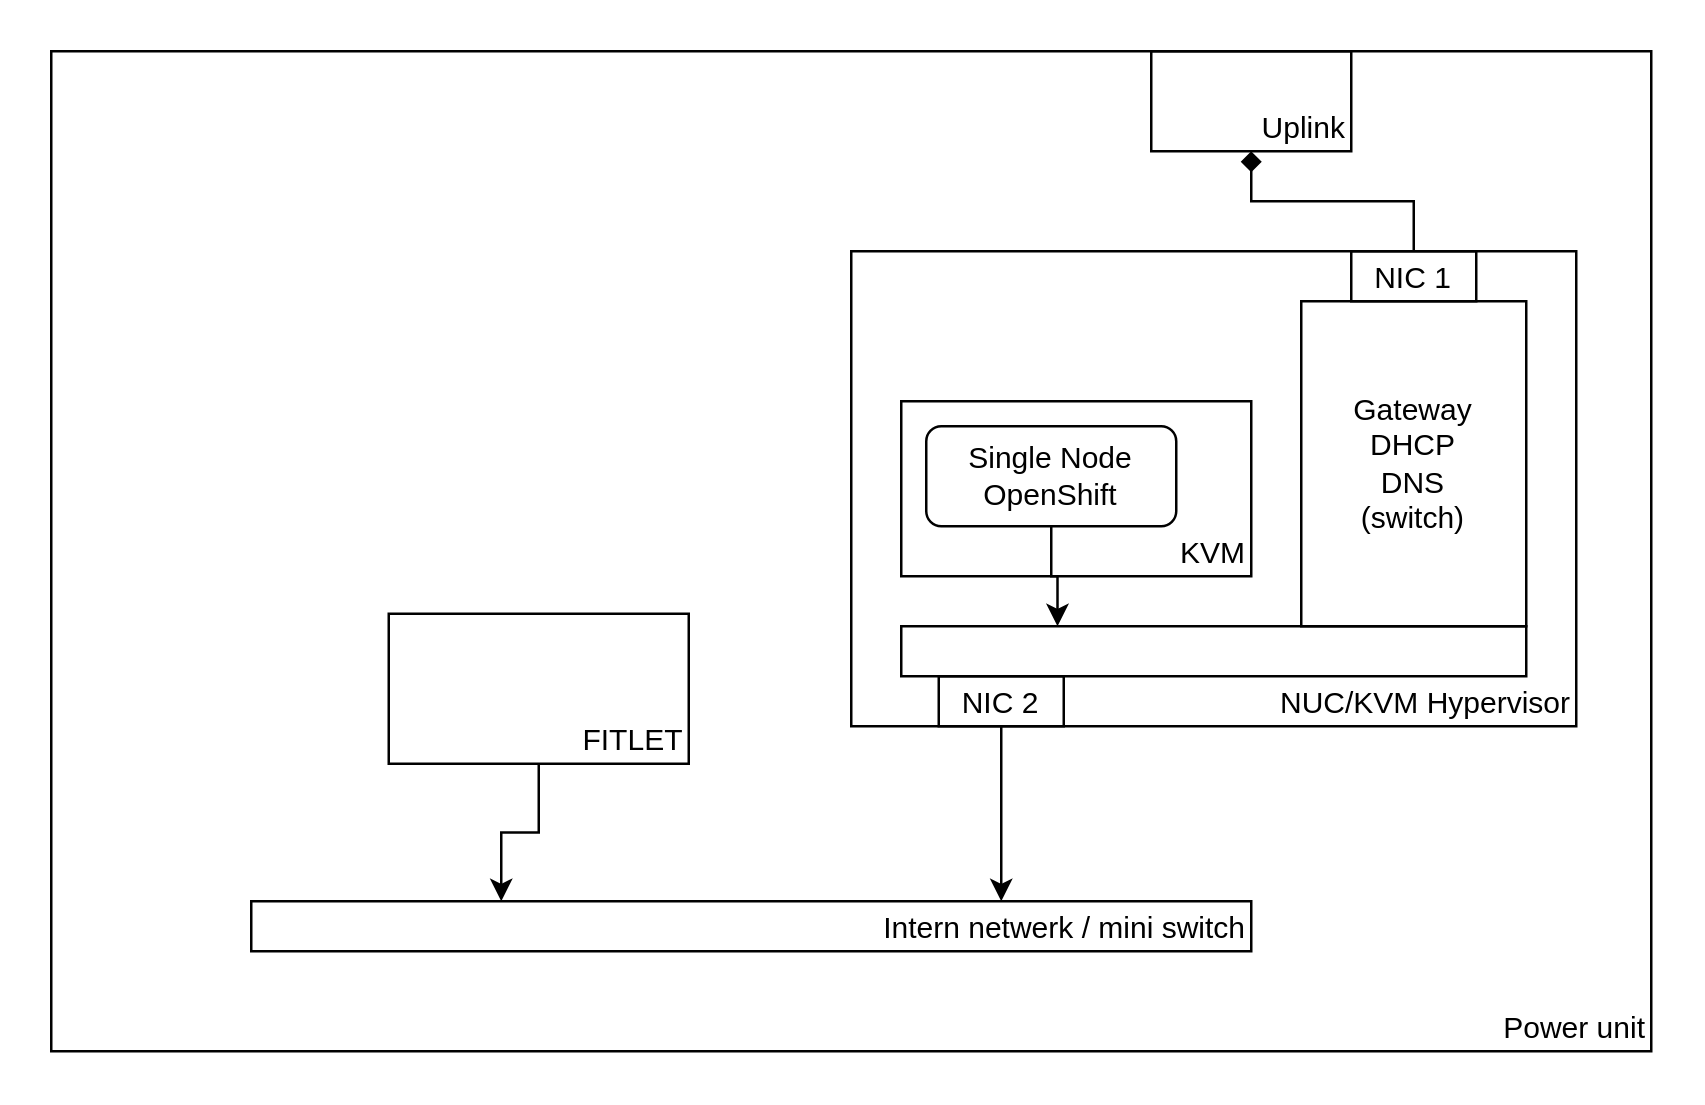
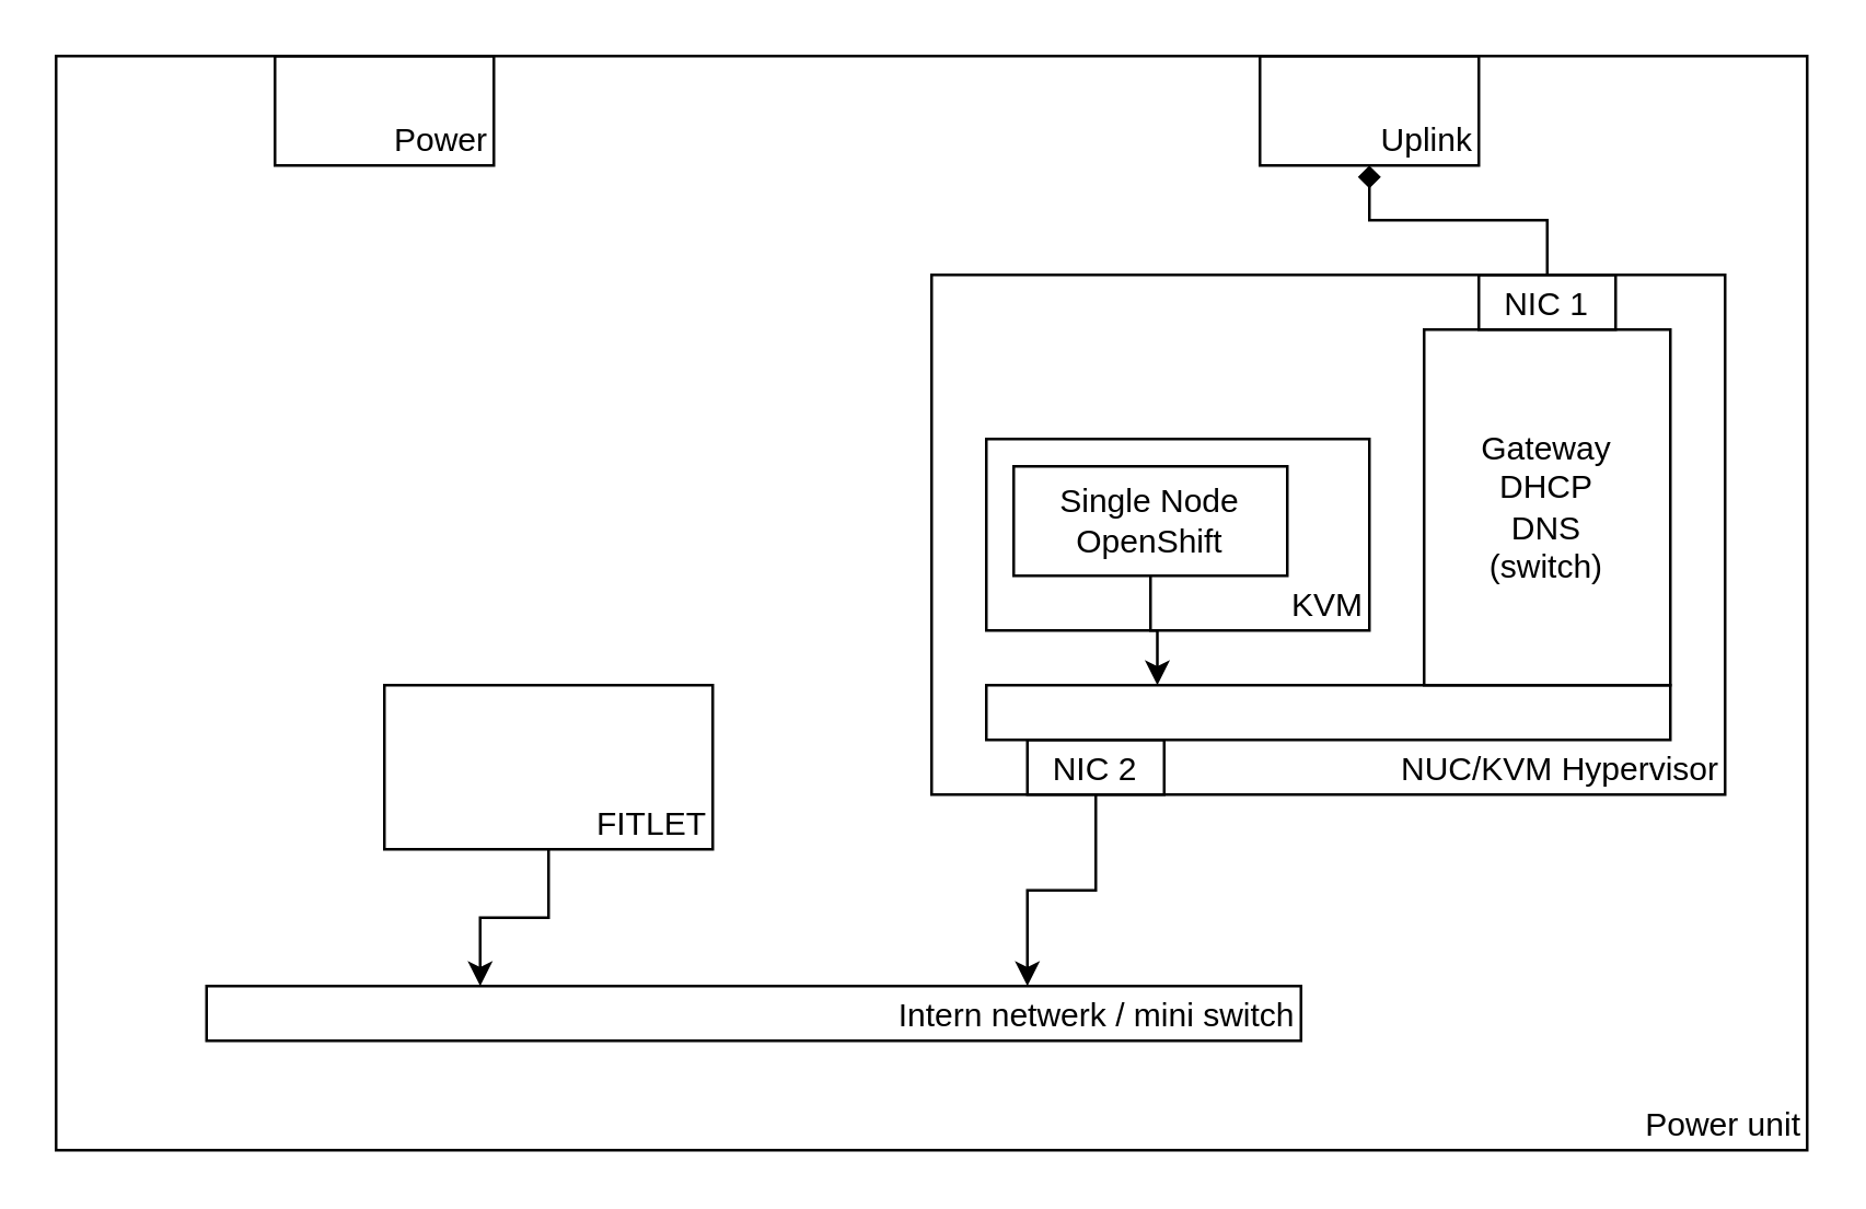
+ <mxCell id="9" value="Power" style="rounded=0;whiteSpace=wrap;html=1;fillColor=none;align=right;verticalAlign=bottom;" parent="1" vertex="1"><mxGeometry x="100" y="20" width="80" height="40" as="geometry" /></mxCell>
- <mxCell id="16" value="Single Node OpenShift" style="whiteSpace=wrap;html=1;fillColor=none;align=center;verticalAlign=middle;rounded=1;" parent="1" vertex="1"><mxGeometry x="370" y="170" width="100" height="40" as="geometry" /></mxCell>
+ <mxCell id="16" value="Single Node OpenShift" style="rounded=0;whiteSpace=wrap;html=1;fillColor=none;align=center;verticalAlign=middle;" parent="1" vertex="1"><mxGeometry x="370" y="170" width="100" height="40" as="geometry" /></mxCell>
- <mxCell id="6" value="FITLET" style="rounded=0;whiteSpace=wrap;html=1;fillColor=none;align=right;verticalAlign=bottom;" parent="1" vertex="1"><mxGeometry x="155" y="245" width="120" height="60" as="geometry" /></mxCell>
+ <mxCell id="6" value="FITLET" style="rounded=0;whiteSpace=wrap;html=1;fillColor=none;align=right;verticalAlign=bottom;" parent="1" vertex="1"><mxGeometry x="140" y="250" width="120" height="60" as="geometry" /></mxCell>
- <mxCell id="11" value="Intern netwerk / mini switch" style="rounded=0;whiteSpace=wrap;html=1;fillColor=none;align=right;verticalAlign=bottom;" parent="1" vertex="1"><mxGeometry x="100" y="360" width="400" height="20" as="geometry" /></mxCell>
+ <mxCell id="11" value="Intern netwerk / mini switch" style="rounded=0;whiteSpace=wrap;html=1;fillColor=none;align=right;verticalAlign=bottom;" parent="1" vertex="1"><mxGeometry x="75" y="360" width="400" height="20" as="geometry" /></mxCell>
